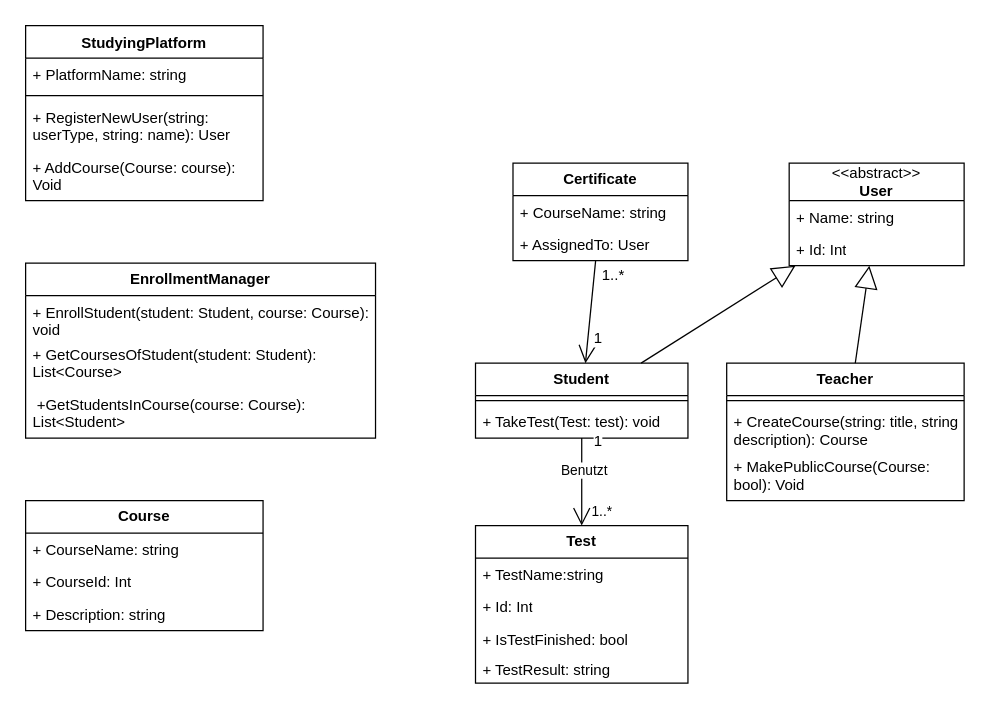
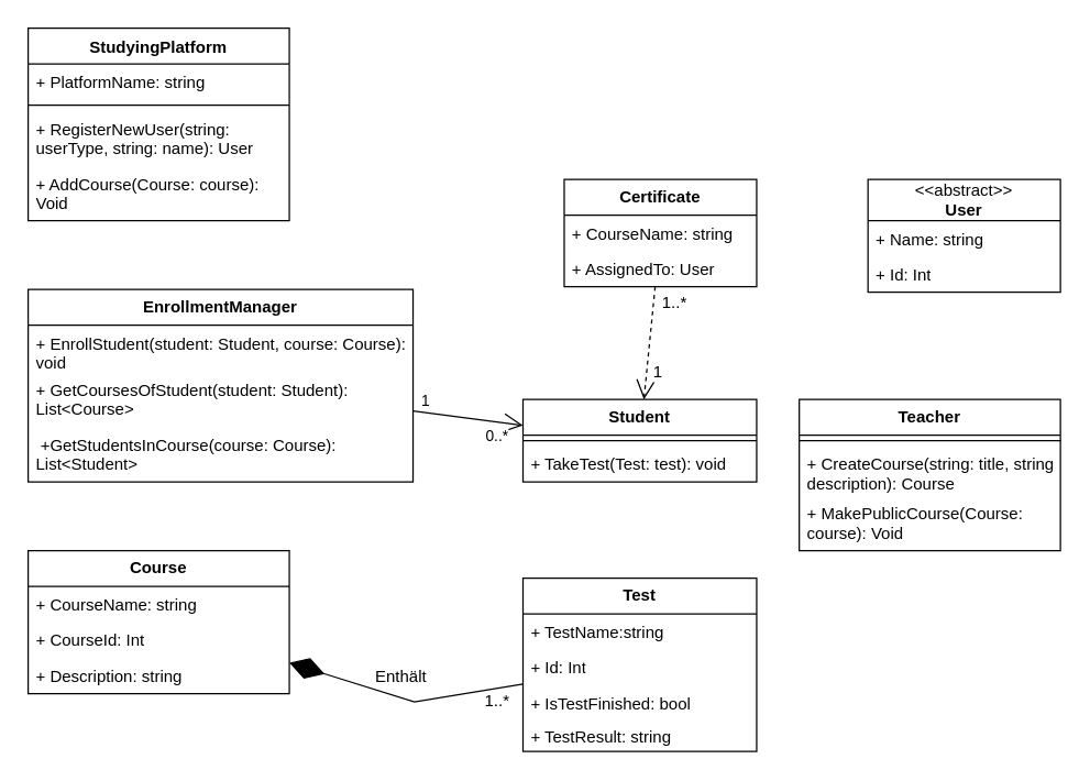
- <mxCell id="31" value="" style="endArrow=open;endFill=1;endSize=12;html=1;rounded=0;" parent="1" source="23" target="6" edge="1"><mxGeometry width="160" relative="1" as="geometry"><mxPoint x="260" y="710" as="sourcePoint" /><mxPoint x="420" y="710" as="targetPoint" /></mxGeometry></mxCell>
+ <mxCell id="31" value="" style="endArrow=open;endFill=1;endSize=12;html=1;rounded=0;dashed=1;" parent="1" source="23" target="6" edge="1"><mxGeometry width="160" relative="1" as="geometry"><mxPoint x="260" y="710" as="sourcePoint" /><mxPoint x="420" y="710" as="targetPoint" /></mxGeometry></mxCell>
- <mxCell id="29" value="" style="endArrow=block;endSize=16;endFill=0;html=1;rounded=0;" parent="1" source="6" target="26" edge="1"><mxGeometry width="160" relative="1" as="geometry"><mxPoint x="364" y="860" as="sourcePoint" /><mxPoint x="390" y="800" as="targetPoint" /></mxGeometry></mxCell>
- <mxCell id="30" value="" style="endArrow=block;endSize=16;endFill=0;html=1;rounded=0;" parent="1" source="9" target="26" edge="1"><mxGeometry width="160" relative="1" as="geometry"><mxPoint x="600" y="840" as="sourcePoint" /><mxPoint x="626" y="780" as="targetPoint" /></mxGeometry></mxCell>
+ <mxCell id="44" value="" style="endArrow=open;endFill=1;endSize=12;html=1;rounded=0;" parent="1" source="40" target="6" edge="1"><mxGeometry width="160" relative="1" as="geometry"><mxPoint x="330" y="310" as="sourcePoint" /><mxPoint x="490" y="310" as="targetPoint" /></mxGeometry></mxCell>
+ <mxCell id="45" value="1" style="edgeLabel;html=1;align=center;verticalAlign=middle;resizable=0;points=[];" parent="44" vertex="1" connectable="0"><mxGeometry x="-0.801" y="1" relative="1" as="geometry"><mxPoint y="-8" as="offset" /></mxGeometry></mxCell>
+ <mxCell id="46" value="0..*" style="edgeLabel;html=1;align=center;verticalAlign=middle;resizable=0;points=[];" parent="44" vertex="1" connectable="0"><mxGeometry x="0.745" y="-2" relative="1" as="geometry"><mxPoint x="-9" y="7" as="offset" /></mxGeometry></mxCell>
- <mxCell id="12" value="+ MakePublicCourse(Course: bool): Void" style="text;strokeColor=none;fillColor=none;align=left;verticalAlign=top;spacingLeft=4;spacingRight=4;overflow=hidden;rotatable=0;points=[[0,0.5],[1,0.5]];portConstraint=eastwest;whiteSpace=wrap;html=1;" parent="9" vertex="1"><mxGeometry y="70" width="190" height="40" as="geometry" /></mxCell>
+ <mxCell id="12" value="+ MakePublicCourse(Course: course): Void" style="text;strokeColor=none;fillColor=none;align=left;verticalAlign=top;spacingLeft=4;spacingRight=4;overflow=hidden;rotatable=0;points=[[0,0.5],[1,0.5]];portConstraint=eastwest;whiteSpace=wrap;html=1;" parent="9" vertex="1"><mxGeometry y="70" width="190" height="40" as="geometry" /></mxCell>
- <mxCell id="34" value="" style="endArrow=open;endFill=1;endSize=12;html=1;rounded=0;" parent="1" source="6" target="18" edge="1"><mxGeometry width="160" relative="1" as="geometry"><mxPoint x="331" y="600" as="sourcePoint" /><mxPoint x="400" y="460" as="targetPoint" /></mxGeometry></mxCell>
- <mxCell id="35" value="Benutzt" style="edgeLabel;html=1;align=center;verticalAlign=middle;resizable=0;points=[];" parent="34" vertex="1" connectable="0"><mxGeometry x="-0.17" y="1" relative="1" as="geometry"><mxPoint y="-4" as="offset" /></mxGeometry></mxCell>
- <mxCell id="36" value="&lt;font style=&quot;font-size: 12px;&quot;&gt;1&lt;/font&gt;" style="edgeLabel;html=1;align=center;verticalAlign=middle;resizable=0;points=[];" parent="34" vertex="1" connectable="0"><mxGeometry x="0.663" relative="1" as="geometry"><mxPoint x="12" y="-56" as="offset" /></mxGeometry></mxCell>
- <mxCell id="37" value="1..*" style="edgeLabel;html=1;align=center;verticalAlign=middle;resizable=0;points=[];" parent="34" vertex="1" connectable="0"><mxGeometry x="-0.655" relative="1" as="geometry"><mxPoint x="15" y="46" as="offset" /></mxGeometry></mxCell>
+ <mxCell id="38" value="&lt;font style=&quot;font-size: 12px;&quot;&gt;1..*&lt;/font&gt;" style="endArrow=diamondThin;endFill=1;endSize=24;html=1;rounded=0;" parent="1" source="18" target="2" edge="1"><mxGeometry x="-0.762" y="10" width="160" relative="1" as="geometry"><mxPoint x="321.111" y="580" as="sourcePoint" /><mxPoint x="237.16" y="480" as="targetPoint" /><Array as="points"><mxPoint x="301" y="510" /></Array><mxPoint as="offset" /></mxGeometry></mxCell>
+ <mxCell id="39" value="&lt;font style=&quot;font-size: 12px;&quot;&gt;Enthält&lt;/font&gt;" style="edgeLabel;html=1;align=center;verticalAlign=middle;resizable=0;points=[];" parent="38" vertex="1" connectable="0"><mxGeometry x="0.213" y="-4" relative="1" as="geometry"><mxPoint x="13" y="-7" as="offset" /></mxGeometry></mxCell>
